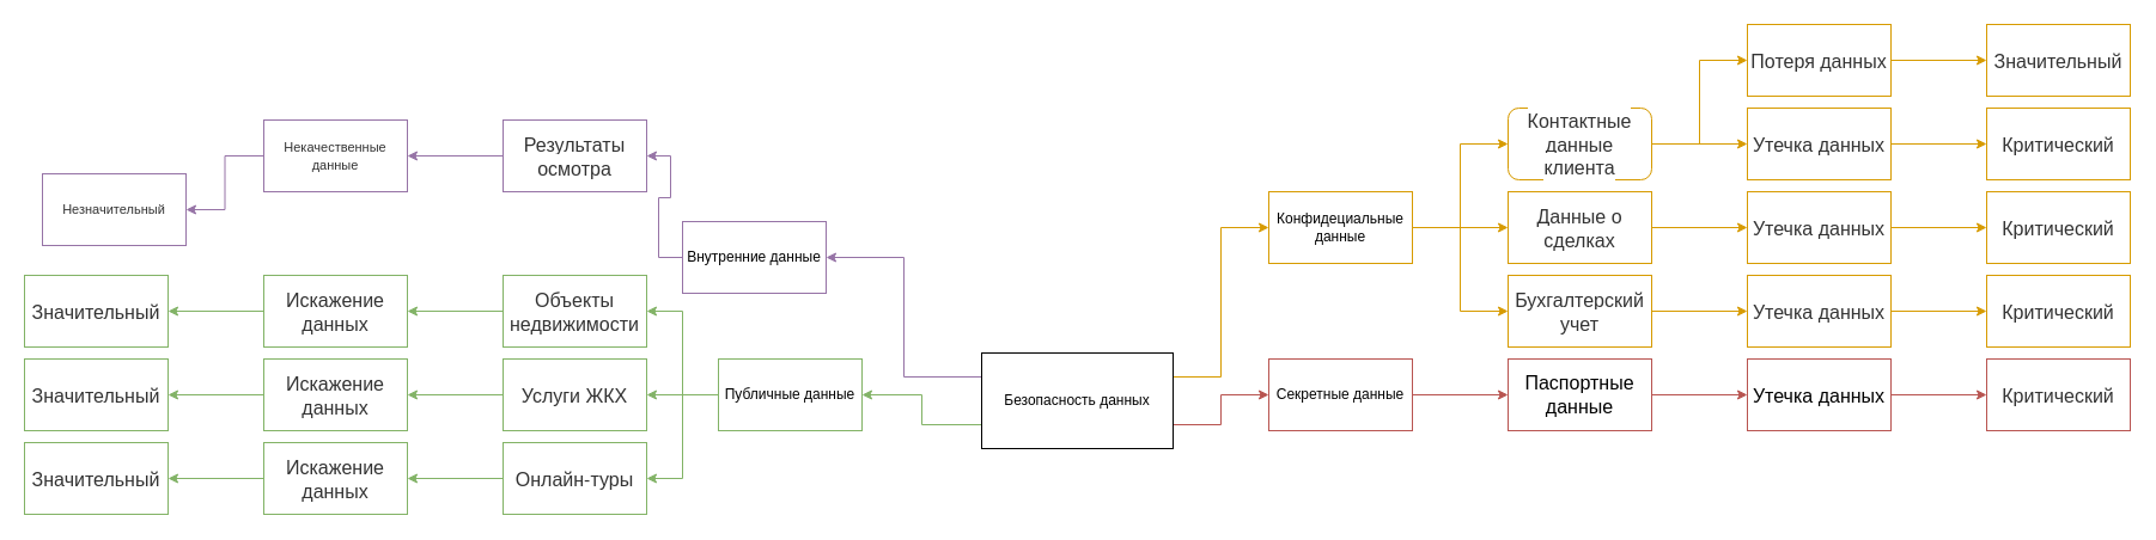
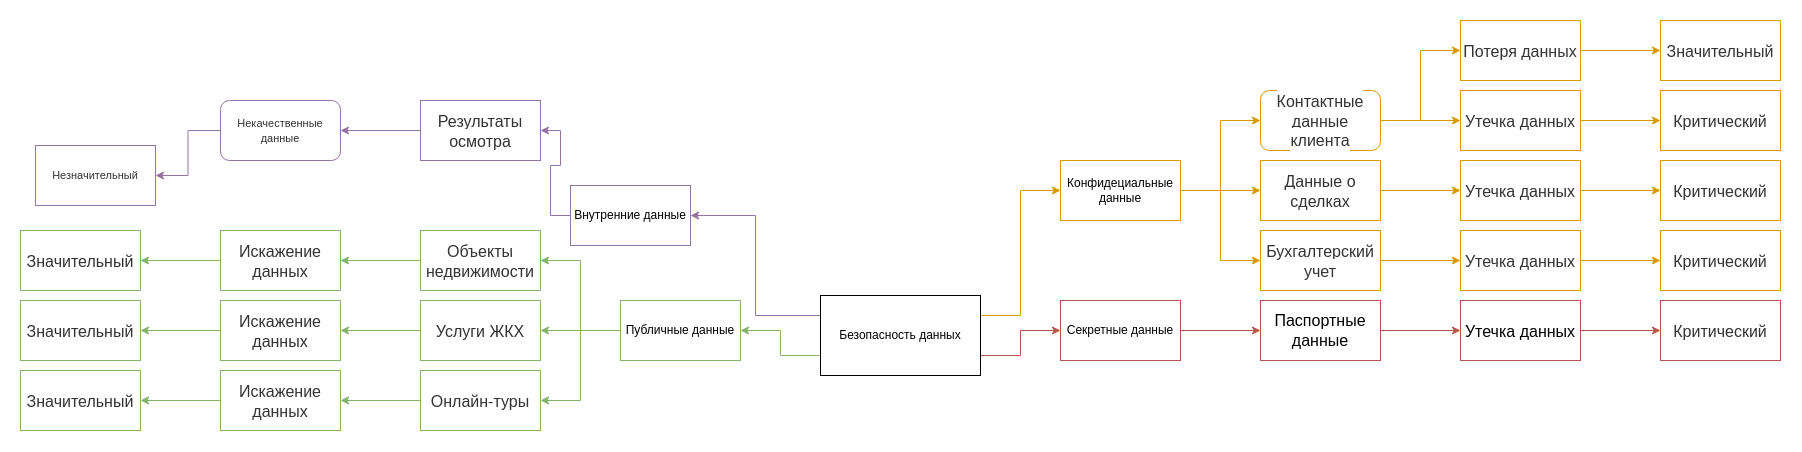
- <mxCell id="42" value="&lt;span style=&quot;color: rgb(51, 51, 51); font-family: &amp;quot;Helvetica Neue&amp;quot;, Helvetica, &amp;quot;Segoe UI&amp;quot;, Arial, freesans, sans-serif; font-style: normal; font-variant-ligatures: normal; font-variant-caps: normal; font-weight: 400; letter-spacing: normal; orphans: 2; text-align: start; text-indent: 0px; text-transform: none; widows: 2; word-spacing: 0px; -webkit-text-stroke-width: 0px; white-space: normal; background-color: rgb(255, 255, 255); text-decoration-thickness: initial; text-decoration-style: initial; text-decoration-color: initial; float: none; display: inline !important;&quot;&gt;Некачественные данные&lt;/span&gt;" style="rounded=0;whiteSpace=wrap;html=1;fontSize=11;fillColor=none;strokeColor=#9673a6;" vertex="1" parent="1"><mxGeometry x="220" y="100" width="120" height="60" as="geometry" /></mxCell>
+ <mxCell id="42" value="&lt;span style=&quot;color: rgb(51, 51, 51); font-family: &amp;quot;Helvetica Neue&amp;quot;, Helvetica, &amp;quot;Segoe UI&amp;quot;, Arial, freesans, sans-serif; font-style: normal; font-variant-ligatures: normal; font-variant-caps: normal; font-weight: 400; letter-spacing: normal; orphans: 2; text-align: start; text-indent: 0px; text-transform: none; widows: 2; word-spacing: 0px; -webkit-text-stroke-width: 0px; white-space: normal; background-color: rgb(255, 255, 255); text-decoration-thickness: initial; text-decoration-style: initial; text-decoration-color: initial; float: none; display: inline !important;&quot;&gt;Некачественные данные&lt;/span&gt;" style="whiteSpace=wrap;html=1;fontSize=11;fillColor=none;strokeColor=#9673a6;rounded=1;" vertex="1" parent="1"><mxGeometry x="220" y="100" width="120" height="60" as="geometry" /></mxCell>
- <mxCell id="12" value="Публичные данные" style="rounded=0;whiteSpace=wrap;html=1;fillColor=none;strokeColor=#82b366;" vertex="1" parent="1"><mxGeometry x="600" y="300" width="120" height="60" as="geometry" /></mxCell>
+ <mxCell id="12" value="Публичные данные" style="rounded=0;whiteSpace=wrap;html=1;fillColor=none;strokeColor=#82b366;" vertex="1" parent="1"><mxGeometry x="620" y="300" width="120" height="60" as="geometry" /></mxCell>
